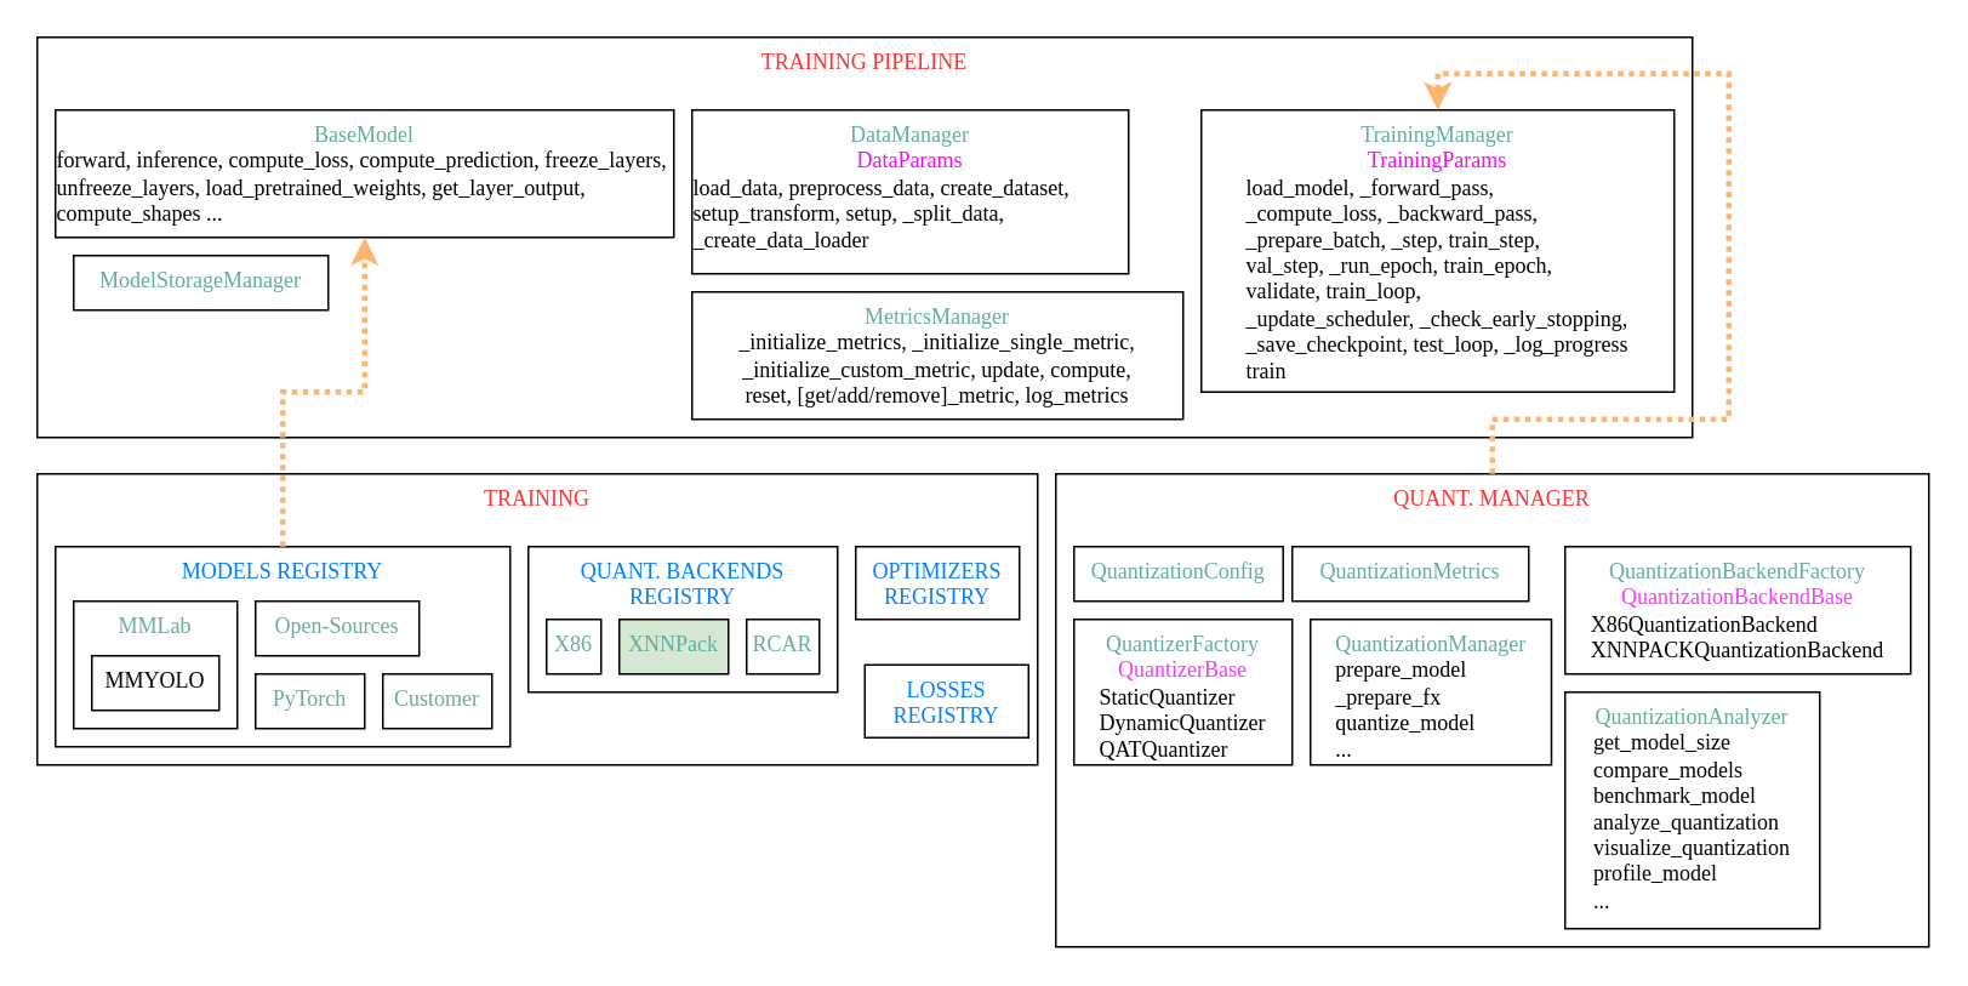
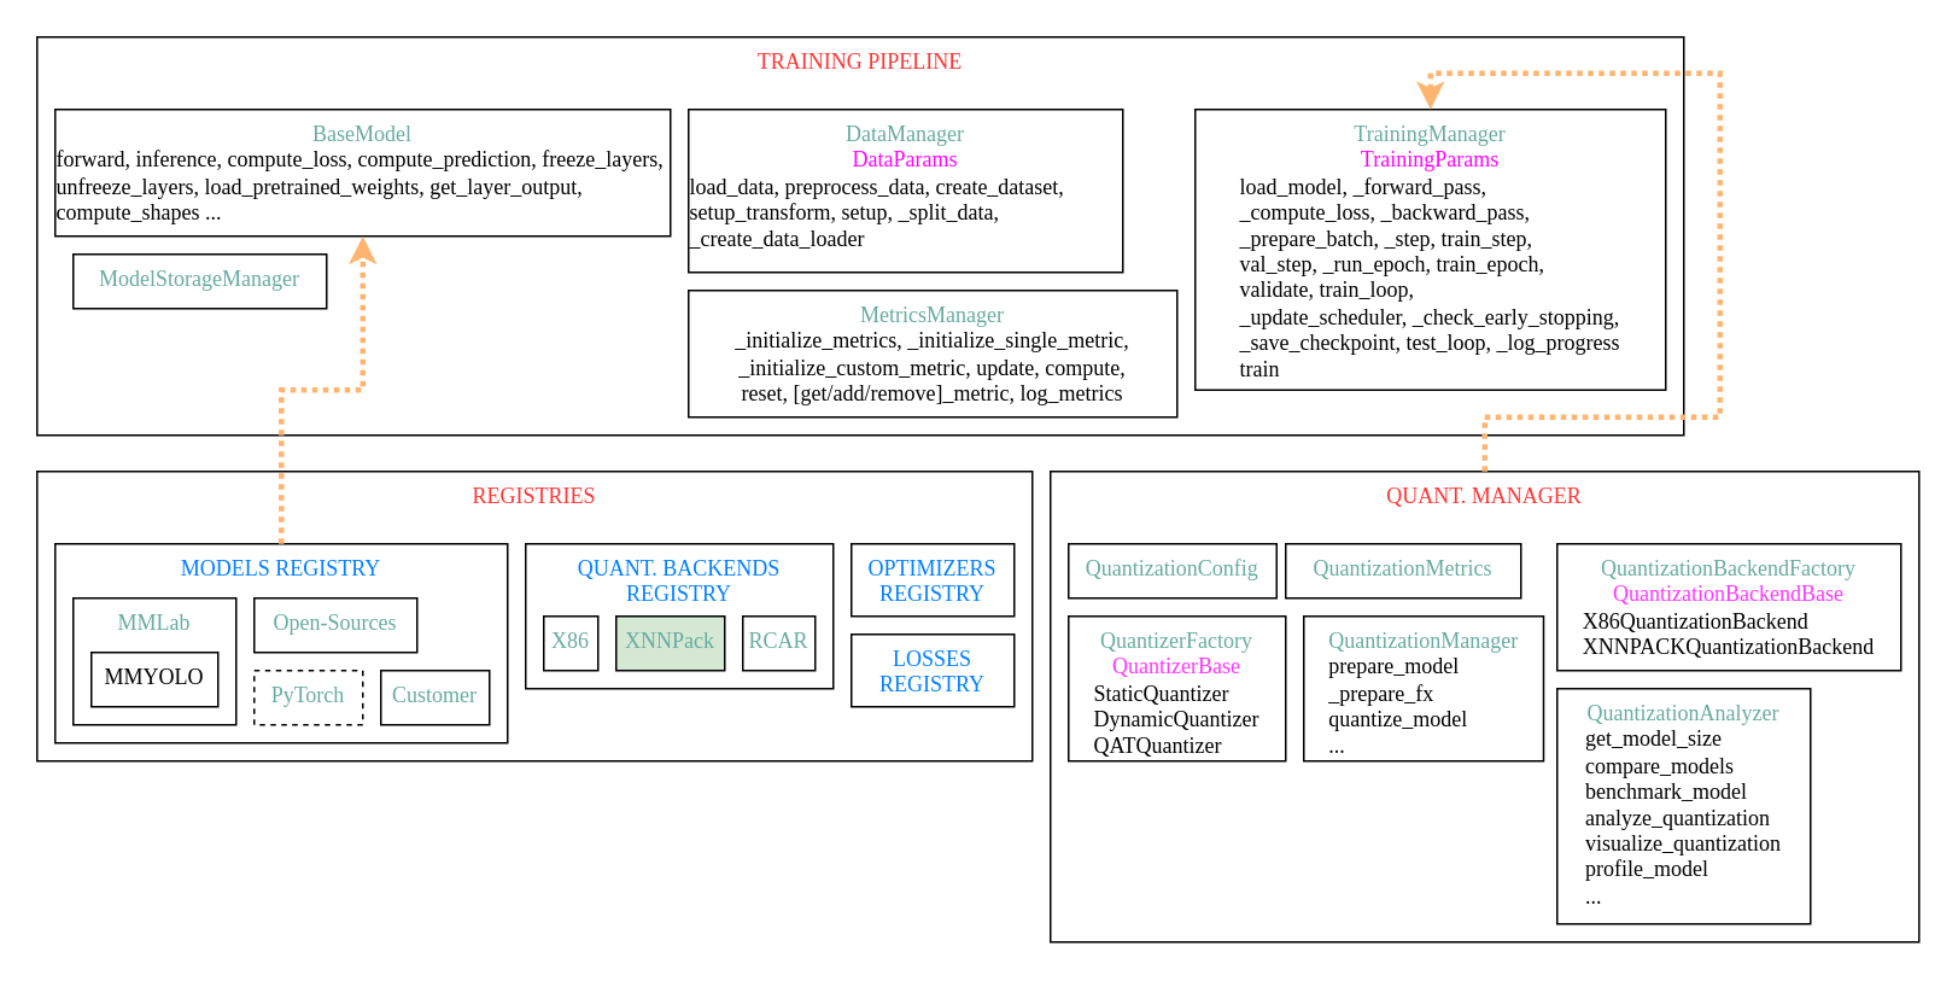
- <mxCell id="3" value="&lt;span style=&quot;color: rgb(255, 51, 51); font-family: &amp;quot;Comic Sans MS&amp;quot;;&quot;&gt;TRAINING&lt;/span&gt;" style="rounded=0;whiteSpace=wrap;html=1;verticalAlign=top;" vertex="1" parent="2"><mxGeometry width="550" height="160" as="geometry" /></mxCell>
+ <mxCell id="3" value="&lt;span style=&quot;color: rgb(255, 51, 51); font-family: &amp;quot;Comic Sans MS&amp;quot;;&quot;&gt;REGISTRIES&lt;/span&gt;" style="rounded=0;whiteSpace=wrap;html=1;verticalAlign=top;" vertex="1" parent="2"><mxGeometry width="550" height="160" as="geometry" /></mxCell>
- <mxCell id="11" value="&lt;font face=&quot;Comic Sans MS&quot;&gt;PyTorch&lt;/font&gt;" style="rounded=0;whiteSpace=wrap;html=1;verticalAlign=top;fontColor=#67AB9F;" vertex="1" parent="5"><mxGeometry x="110" y="70" width="60" height="30" as="geometry" /></mxCell>
+ <mxCell id="11" value="&lt;font face=&quot;Comic Sans MS&quot;&gt;PyTorch&lt;/font&gt;" style="rounded=0;whiteSpace=wrap;html=1;verticalAlign=top;fontColor=#67AB9F;dashed=1;" vertex="1" parent="5"><mxGeometry x="110" y="70" width="60" height="30" as="geometry" /></mxCell>
- <mxCell id="18" value="&lt;span style=&quot;font-family: &amp;quot;Comic Sans MS&amp;quot;;&quot;&gt;LOSSES REGISTRY&lt;/span&gt;" style="rounded=0;whiteSpace=wrap;html=1;verticalAlign=top;fontColor=#007FFF;" vertex="1" parent="2"><mxGeometry x="455" y="105" width="90" height="40" as="geometry" /></mxCell>
+ <mxCell id="18" value="&lt;span style=&quot;font-family: &amp;quot;Comic Sans MS&amp;quot;;&quot;&gt;LOSSES REGISTRY&lt;/span&gt;" style="rounded=0;whiteSpace=wrap;html=1;verticalAlign=top;fontColor=#007FFF;" vertex="1" parent="2"><mxGeometry x="450" y="90" width="90" height="40" as="geometry" /></mxCell>
